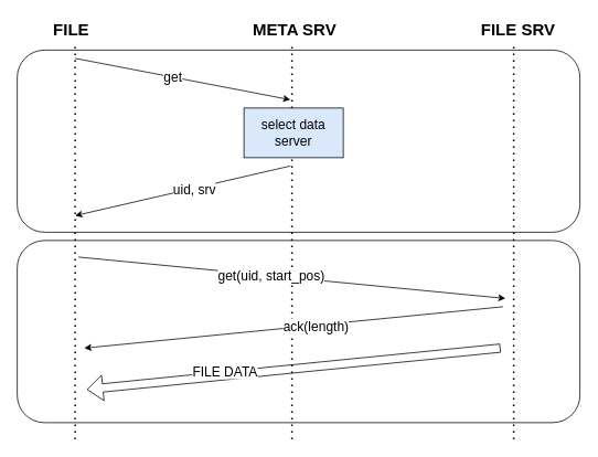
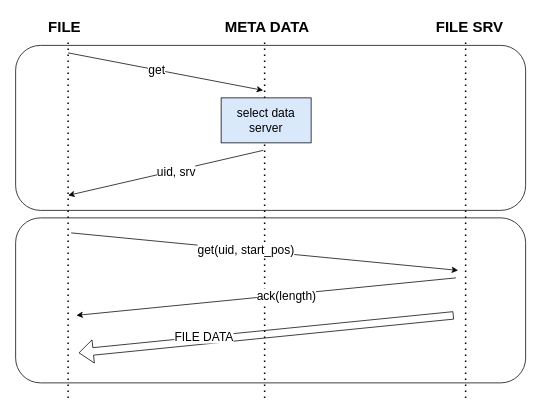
- <mxCell id="6" value="META SRV" style="text;html=1;align=center;verticalAlign=middle;resizable=0;points=[];autosize=1;fontSize=20;fontStyle=1" parent="1" vertex="1"><mxGeometry x="295" y="20" width="120" height="30" as="geometry" /></mxCell>
+ <mxCell id="6" value="META DATA" style="text;html=1;align=center;verticalAlign=middle;resizable=0;points=[];autosize=1;fontSize=20;fontStyle=1" parent="1" vertex="1"><mxGeometry x="295" y="20" width="120" height="30" as="geometry" /></mxCell>
